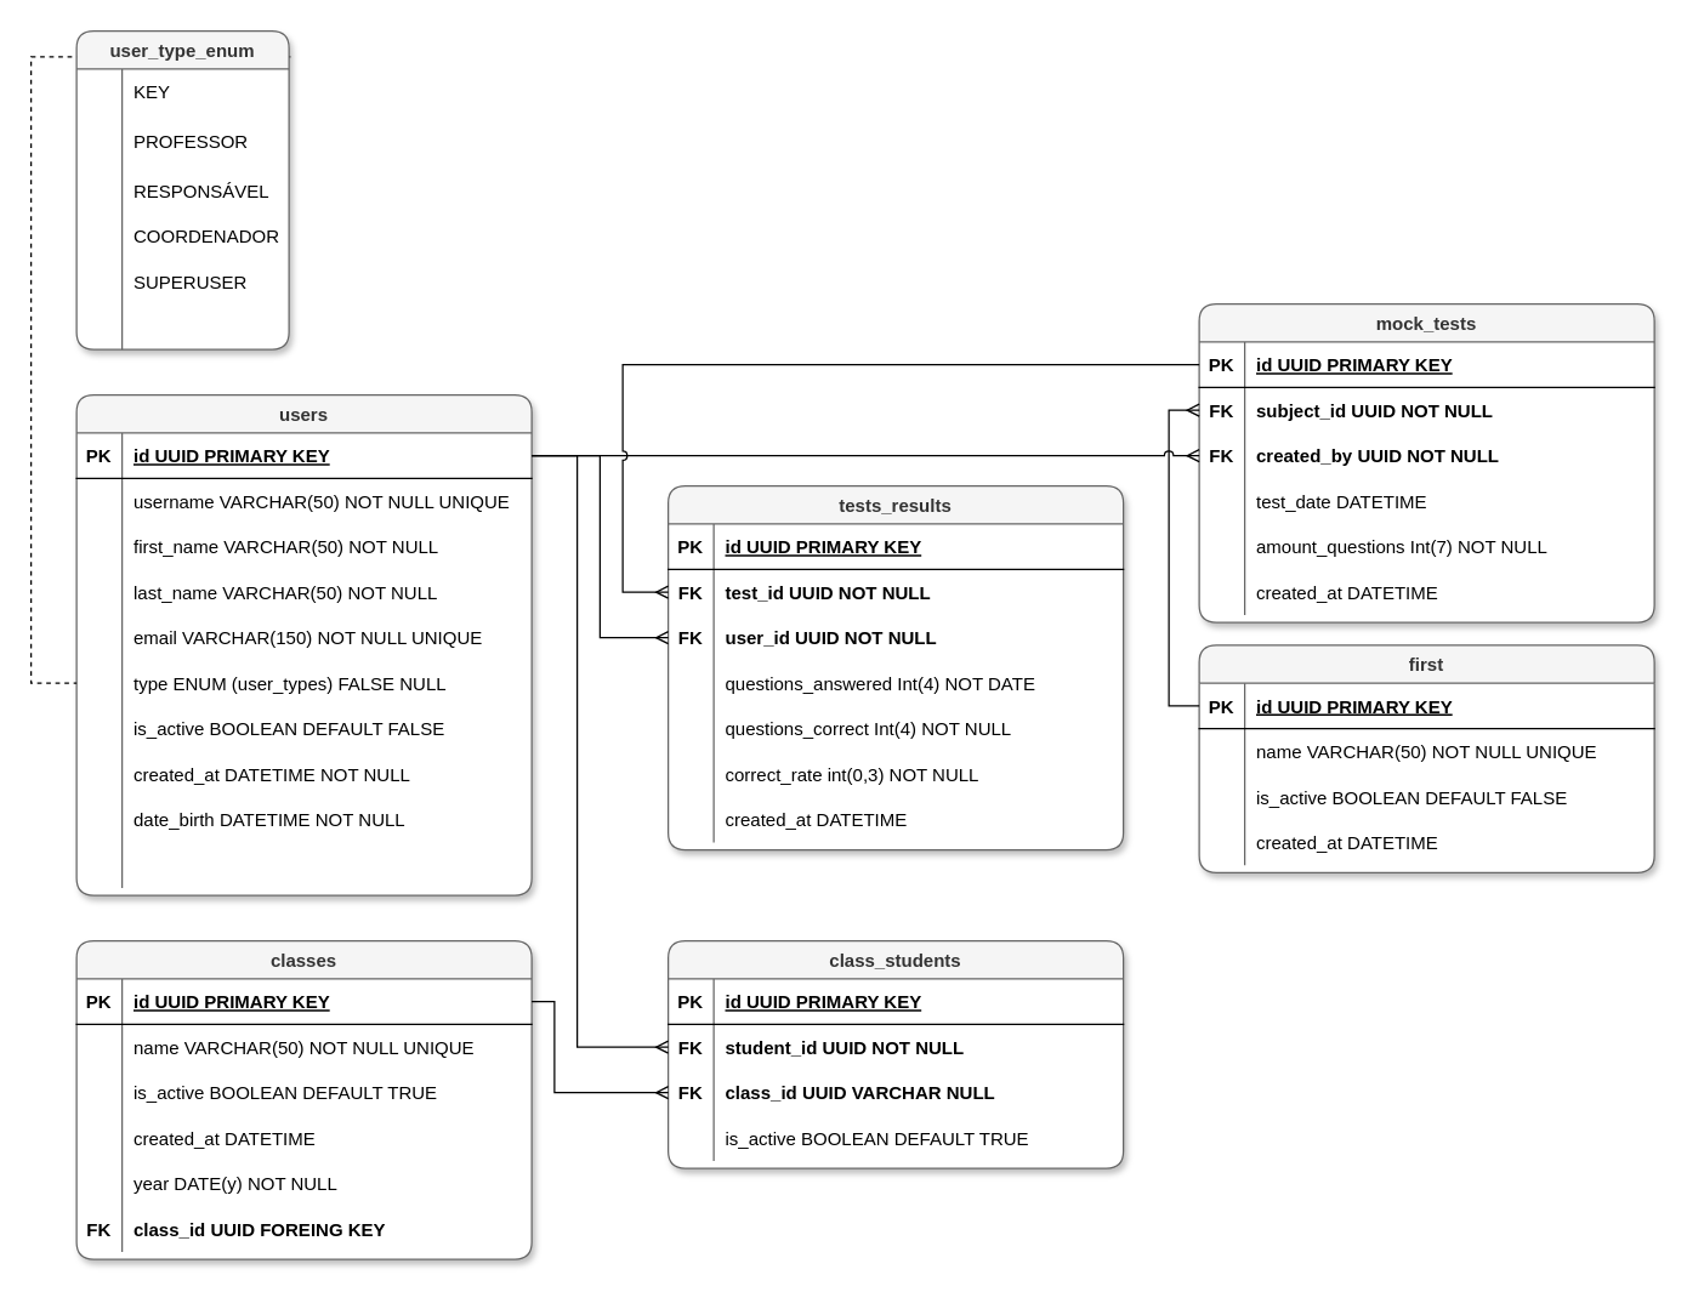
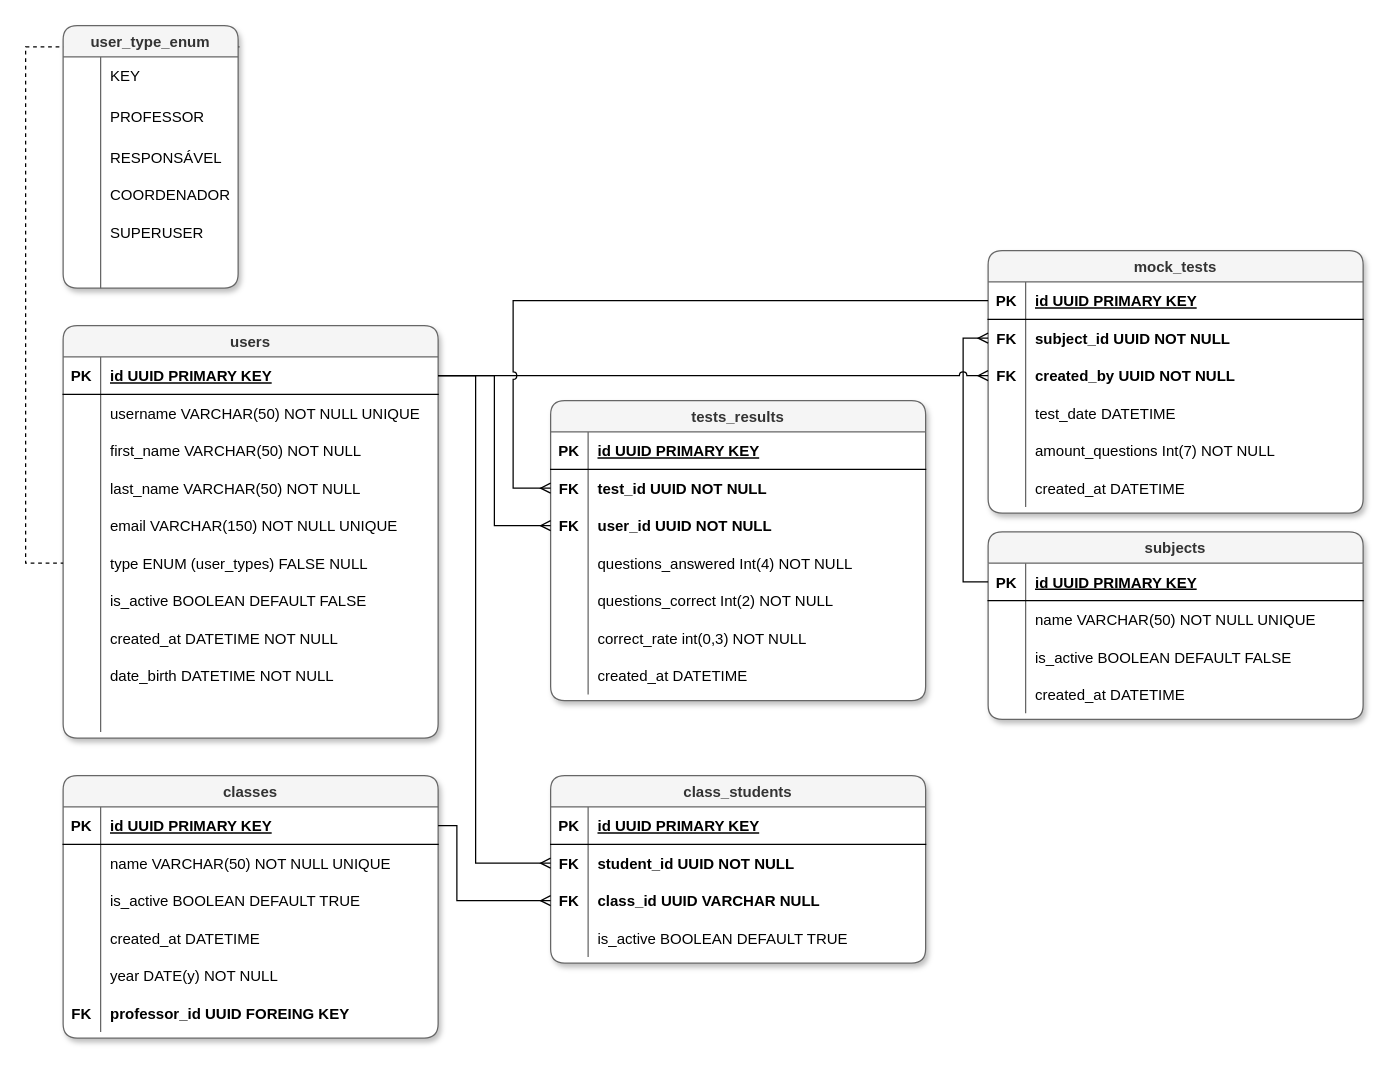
- <mxCell id="72" value="first" style="shape=table;startSize=25;container=1;collapsible=1;childLayout=tableLayout;fixedRows=1;rowLines=0;fontStyle=1;align=center;resizeLast=1;fillColor=#f5f5f5;swimlaneFillColor=default;strokeColor=#666666;swimlaneLine=1;rounded=1;shadow=1;fontColor=#333333;labelBackgroundColor=none;labelBorderColor=none;spacing=2;direction=east;" vertex="1" parent="1"><mxGeometry x="790" y="425" width="300" height="150" as="geometry" /></mxCell>
+ <mxCell id="72" value="subjects" style="shape=table;startSize=25;container=1;collapsible=1;childLayout=tableLayout;fixedRows=1;rowLines=0;fontStyle=1;align=center;resizeLast=1;fillColor=#f5f5f5;swimlaneFillColor=default;strokeColor=#666666;swimlaneLine=1;rounded=1;shadow=1;fontColor=#333333;labelBackgroundColor=none;labelBorderColor=none;spacing=2;direction=east;" vertex="1" parent="1"><mxGeometry x="790" y="425" width="300" height="150" as="geometry" /></mxCell>
- <mxCell id="99" value="questions_answered Int(4) NOT DATE" style="shape=partialRectangle;connectable=0;fillColor=none;top=0;left=0;bottom=0;right=0;align=left;spacingLeft=6;overflow=hidden;" vertex="1" parent="97"><mxGeometry x="30" width="270" height="30" as="geometry"><mxRectangle width="270" height="30" as="alternateBounds" /></mxGeometry></mxCell>
+ <mxCell id="99" value="questions_answered Int(4) NOT NULL" style="shape=partialRectangle;connectable=0;fillColor=none;top=0;left=0;bottom=0;right=0;align=left;spacingLeft=6;overflow=hidden;" vertex="1" parent="97"><mxGeometry x="30" width="270" height="30" as="geometry"><mxRectangle width="270" height="30" as="alternateBounds" /></mxGeometry></mxCell>
- <mxCell id="102" value="questions_correct Int(4) NOT NULL" style="shape=partialRectangle;connectable=0;fillColor=none;top=0;left=0;bottom=0;right=0;align=left;spacingLeft=6;overflow=hidden;" vertex="1" parent="100"><mxGeometry x="30" width="270" height="30" as="geometry"><mxRectangle width="270" height="30" as="alternateBounds" /></mxGeometry></mxCell>
+ <mxCell id="102" value="questions_correct Int(2) NOT NULL" style="shape=partialRectangle;connectable=0;fillColor=none;top=0;left=0;bottom=0;right=0;align=left;spacingLeft=6;overflow=hidden;" vertex="1" parent="100"><mxGeometry x="30" width="270" height="30" as="geometry"><mxRectangle width="270" height="30" as="alternateBounds" /></mxGeometry></mxCell>
- <mxCell id="129" value="class_id UUID FOREING KEY" style="shape=partialRectangle;connectable=0;fillColor=none;top=0;left=0;bottom=0;right=0;align=left;spacingLeft=6;overflow=hidden;fontStyle=1" vertex="1" parent="127"><mxGeometry x="30" width="270" height="30" as="geometry"><mxRectangle width="270" height="30" as="alternateBounds" /></mxGeometry></mxCell>
+ <mxCell id="129" value="professor_id UUID FOREING KEY" style="shape=partialRectangle;connectable=0;fillColor=none;top=0;left=0;bottom=0;right=0;align=left;spacingLeft=6;overflow=hidden;fontStyle=1" vertex="1" parent="127"><mxGeometry x="30" width="270" height="30" as="geometry"><mxRectangle width="270" height="30" as="alternateBounds" /></mxGeometry></mxCell>
